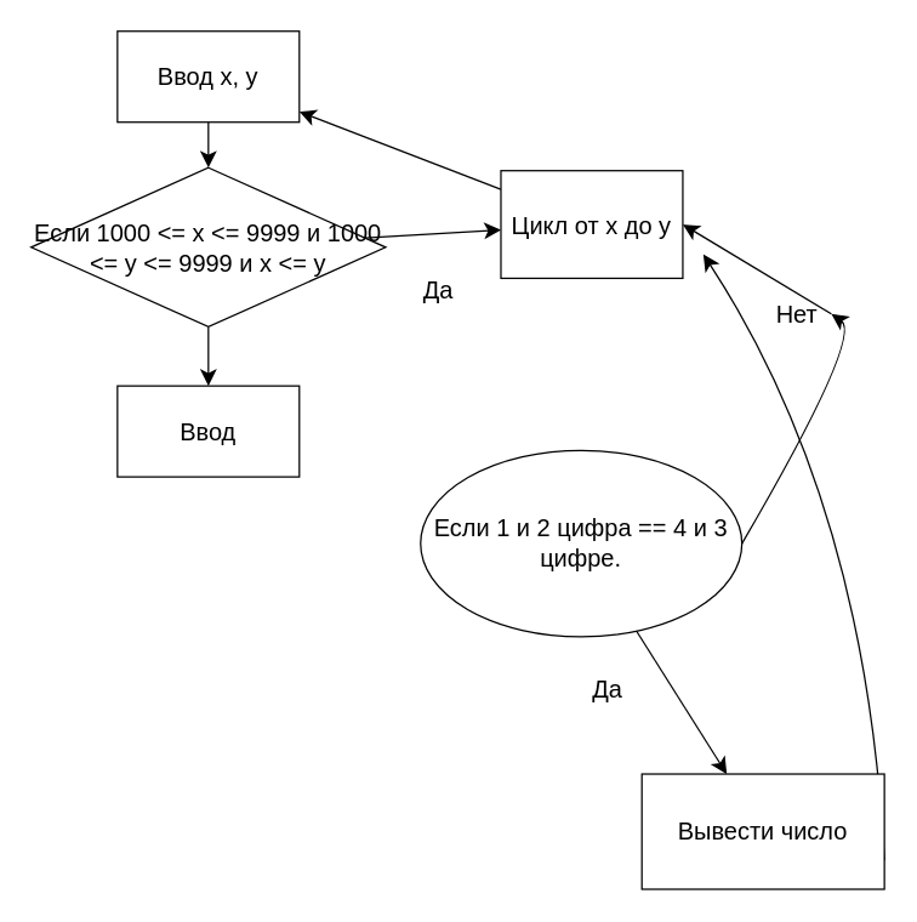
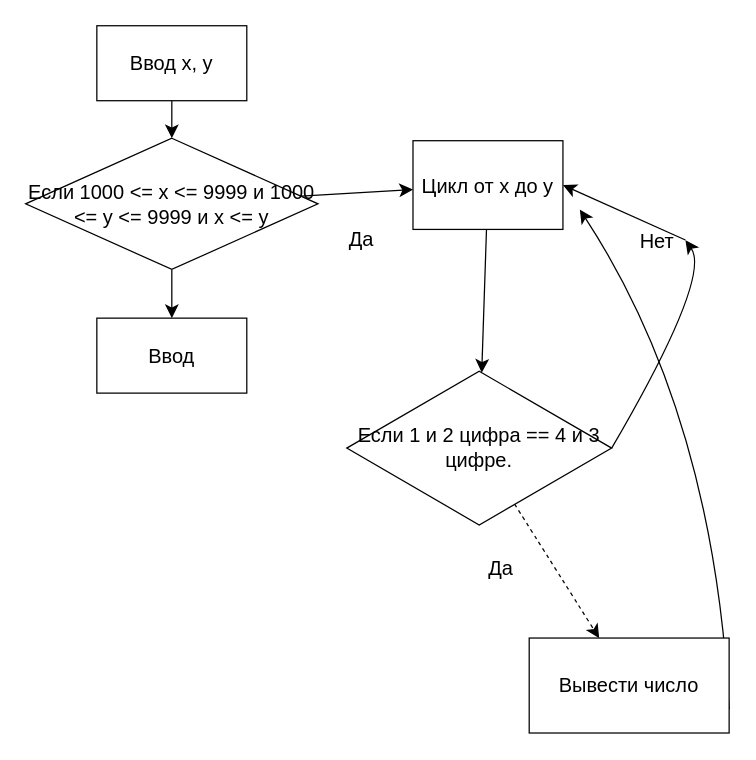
- <mxCell id="7" value="" style="edgeStyle=none;curved=1;rounded=0;orthogonalLoop=1;jettySize=auto;html=1;fontSize=12;startSize=8;endSize=8;" edge="1" parent="1" source="8" target="3"><mxGeometry relative="1" as="geometry" /></mxCell>
+ <mxCell id="7" value="" style="edgeStyle=none;curved=1;rounded=0;orthogonalLoop=1;jettySize=auto;html=1;fontSize=12;startSize=8;endSize=8;" edge="1" parent="1" source="8" target="11"><mxGeometry relative="1" as="geometry" /></mxCell>
- <mxCell id="15" value="Нет" style="text;html=1;align=center;verticalAlign=middle;resizable=0;points=[];autosize=1;strokeColor=none;fillColor=none;fontSize=16;" vertex="1" parent="1"><mxGeometry x="502" y="191" width="46" height="31" as="geometry" /></mxCell>
+ <mxCell id="15" value="Нет" style="text;html=1;align=center;verticalAlign=middle;resizable=0;points=[];autosize=1;strokeColor=none;fillColor=none;fontSize=16;" vertex="1" parent="1"><mxGeometry x="502" y="176" width="46" height="31" as="geometry" /></mxCell>
- <mxCell id="11" value="Если 1 и 2 цифра == 4 и 3 цифре." style="ellipse;whiteSpace=wrap;html=1;fontSize=16;" vertex="1" parent="1"><mxGeometry x="277" y="296.5" width="212" height="123" as="geometry" /></mxCell>
+ <mxCell id="11" value="Если 1 и 2 цифра == 4 и 3 цифре." style="rhombus;whiteSpace=wrap;html=1;fontSize=16;" vertex="1" parent="1"><mxGeometry x="277" y="296.5" width="212" height="123" as="geometry" /></mxCell>
- <mxCell id="10" value="" style="edgeStyle=none;curved=1;rounded=0;orthogonalLoop=1;jettySize=auto;html=1;fontSize=12;startSize=8;endSize=8;" edge="1" parent="1" source="11" target="13"><mxGeometry relative="1" as="geometry" /></mxCell>
+ <mxCell id="10" value="" style="edgeStyle=none;curved=1;rounded=0;orthogonalLoop=1;jettySize=auto;html=1;fontSize=12;startSize=8;endSize=8;dashed=1;" edge="1" parent="1" source="11" target="13"><mxGeometry relative="1" as="geometry" /></mxCell>
